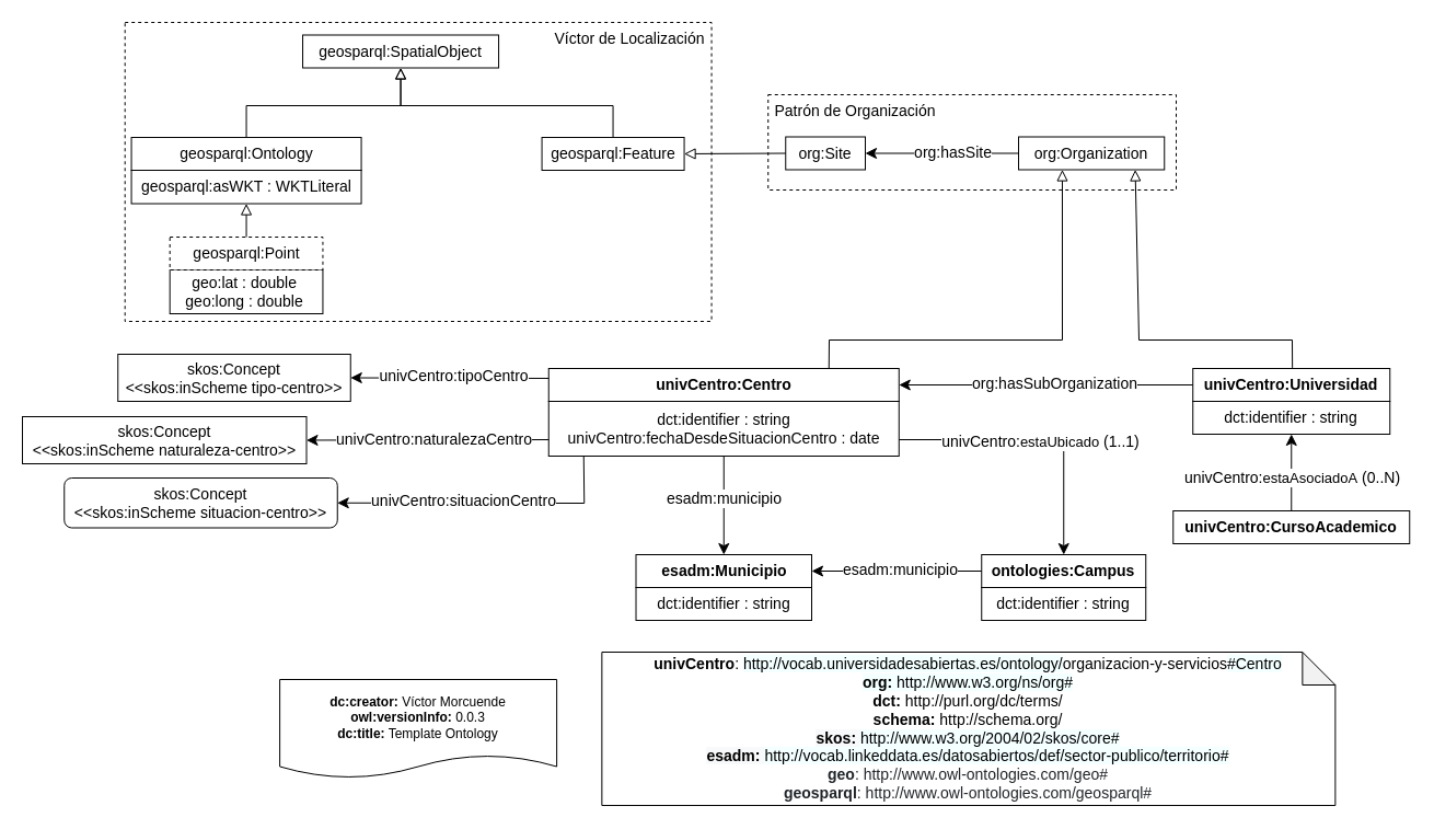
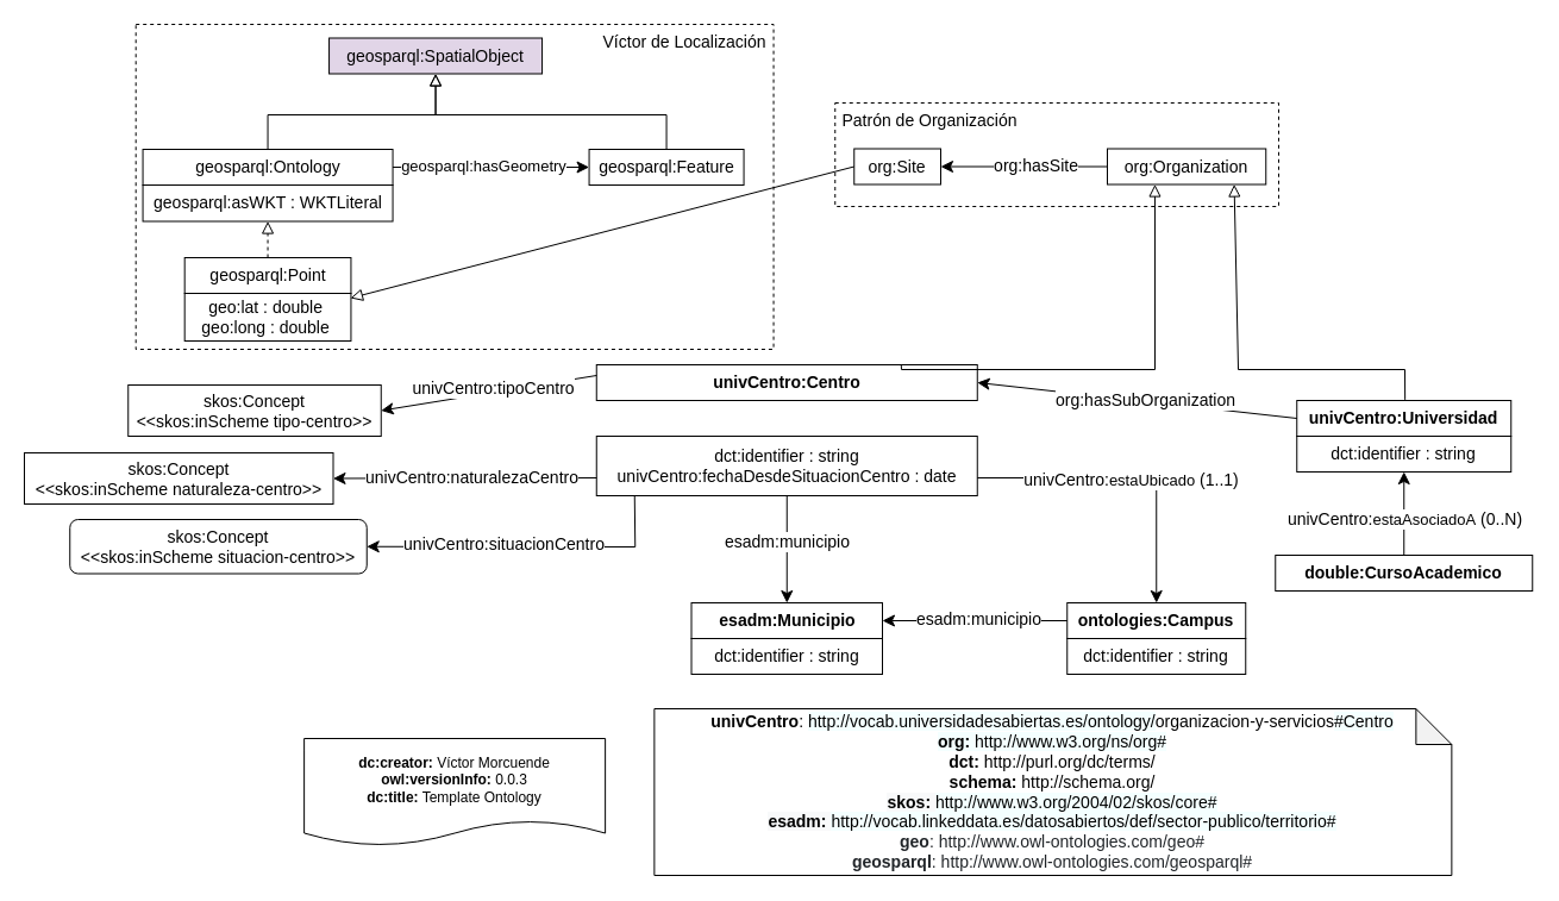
- <mxCell id="4" value="&lt;font style=&quot;font-size: 14px&quot;&gt;geosparql:SpatialObject&lt;/font&gt;" style="rounded=0;whiteSpace=wrap;html=1;snapToPoint=1;points=[[0.1,0],[0.2,0],[0.3,0],[0.4,0],[0.5,0],[0.6,0],[0.7,0],[0.8,0],[0.9,0],[0,0.1],[0,0.3],[0,0.5],[0,0.7],[0,0.9],[0.1,1],[0.2,1],[0.3,1],[0.4,1],[0.5,1],[0.6,1],[0.7,1],[0.8,1],[0.9,1],[1,0.1],[1,0.3],[1,0.5],[1,0.7],[1,0.9]];" parent="1" vertex="1"><mxGeometry x="276.06" y="31.5" width="179" height="30" as="geometry" /></mxCell>
+ <mxCell id="4" value="&lt;font style=&quot;font-size: 14px&quot;&gt;geosparql:SpatialObject&lt;/font&gt;" style="rounded=0;whiteSpace=wrap;html=1;snapToPoint=1;points=[[0.1,0],[0.2,0],[0.3,0],[0.4,0],[0.5,0],[0.6,0],[0.7,0],[0.8,0],[0.9,0],[0,0.1],[0,0.3],[0,0.5],[0,0.7],[0,0.9],[0.1,1],[0.2,1],[0.3,1],[0.4,1],[0.5,1],[0.6,1],[0.7,1],[0.8,1],[0.9,1],[1,0.1],[1,0.3],[1,0.5],[1,0.7],[1,0.9]];fillColor=#e1d5e7;" parent="1" vertex="1"><mxGeometry x="276.06" y="31.5" width="179" height="30" as="geometry" /></mxCell>
- <mxCell id="54" value="" style="endArrow=block;html=1;fontColor=#000099;exitX=0;exitY=0.5;exitDx=0;exitDy=0;endFill=0;entryX=1;entryY=0.5;entryDx=0;entryDy=0;endSize=8;arcSize=0;rounded=0;fontSize=14;" edge="1" parent="1" source="33" target="53"><mxGeometry width="50" height="50" relative="1" as="geometry"><mxPoint x="234.555" y="216" as="sourcePoint" /><mxPoint x="234.55" y="185.5" as="targetPoint" /></mxGeometry></mxCell>
+ <mxCell id="54" value="" style="endArrow=block;html=1;fontColor=#000099;exitX=0;exitY=0.5;exitDx=0;exitDy=0;endFill=0;endSize=8;arcSize=0;rounded=0;fontSize=14;" edge="1" parent="1" source="33" target="6"><mxGeometry width="50" height="50" relative="1" as="geometry"><mxPoint x="234.555" y="216" as="sourcePoint" /><mxPoint x="234.55" y="185.5" as="targetPoint" /></mxGeometry></mxCell>
+ <mxCell id="13" value="" style="endArrow=classic;html=1;exitX=1;exitY=0.5;exitDx=0;exitDy=0;entryX=0;entryY=0.5;entryDx=0;entryDy=0;endSize=8;arcSize=0;rounded=0;fontSize=14;" parent="1" source="52" target="53" edge="1"><mxGeometry width="50" height="50" relative="1" as="geometry"><mxPoint x="319.56" y="140.5" as="sourcePoint" /><mxPoint x="489.56" y="140.5" as="targetPoint" /></mxGeometry></mxCell>
+ <mxCell id="14" value="&lt;span style=&quot;font-size: 13px&quot;&gt;geosparql:hasGeometry&lt;/span&gt;" style="text;html=1;align=center;verticalAlign=middle;resizable=0;points=[];labelBackgroundColor=#ffffff;fontSize=14;fillColor=none;" parent="13" vertex="1" connectable="0"><mxGeometry x="-0.127" relative="1" as="geometry"><mxPoint x="4" y="-2" as="offset" /></mxGeometry></mxCell>
- <mxCell id="15" value="" style="endArrow=block;html=1;fontColor=#000099;exitX=0.5;exitY=0;exitDx=0;exitDy=0;endFill=0;entryX=0.5;entryY=1;entryDx=0;entryDy=0;endSize=8;arcSize=0;rounded=0;fontSize=14;" parent="1" source="7" target="51" edge="1"><mxGeometry width="50" height="50" relative="1" as="geometry"><mxPoint x="-150.94" y="357" as="sourcePoint" /><mxPoint x="218.81" y="185.5" as="targetPoint" /></mxGeometry></mxCell>
+ <mxCell id="15" value="" style="endArrow=block;html=1;fontColor=#000099;exitX=0.5;exitY=0;exitDx=0;exitDy=0;endFill=0;entryX=0.5;entryY=1;entryDx=0;entryDy=0;endSize=8;arcSize=0;rounded=0;fontSize=14;dashed=1;" parent="1" source="7" target="51" edge="1"><mxGeometry width="50" height="50" relative="1" as="geometry"><mxPoint x="-150.94" y="357" as="sourcePoint" /><mxPoint x="218.81" y="185.5" as="targetPoint" /></mxGeometry></mxCell>
- <mxCell id="7" value="&lt;font style=&quot;font-size: 14px&quot;&gt;geosparql:Point&lt;/font&gt;" style="rounded=0;whiteSpace=wrap;html=1;snapToPoint=1;points=[[0.1,0],[0.2,0],[0.3,0],[0.4,0],[0.5,0],[0.6,0],[0.7,0],[0.8,0],[0.9,0],[0,0.1],[0,0.3],[0,0.5],[0,0.7],[0,0.9],[0.1,1],[0.2,1],[0.3,1],[0.4,1],[0.5,1],[0.6,1],[0.7,1],[0.8,1],[0.9,1],[1,0.1],[1,0.3],[1,0.5],[1,0.7],[1,0.9]];dashed=1;" parent="5" vertex="1"><mxGeometry width="139.75" height="30" as="geometry" /></mxCell>
+ <mxCell id="7" value="&lt;font style=&quot;font-size: 14px&quot;&gt;geosparql:Point&lt;/font&gt;" style="rounded=0;whiteSpace=wrap;html=1;snapToPoint=1;points=[[0.1,0],[0.2,0],[0.3,0],[0.4,0],[0.5,0],[0.6,0],[0.7,0],[0.8,0],[0.9,0],[0,0.1],[0,0.3],[0,0.5],[0,0.7],[0,0.9],[0.1,1],[0.2,1],[0.3,1],[0.4,1],[0.5,1],[0.6,1],[0.7,1],[0.8,1],[0.9,1],[1,0.1],[1,0.3],[1,0.5],[1,0.7],[1,0.9]];" parent="5" vertex="1"><mxGeometry width="139.75" height="30" as="geometry" /></mxCell>
- <mxCell id="20" value="&lt;b&gt;univCentro&lt;/b&gt;&lt;b&gt;:Centro&lt;/b&gt;" style="rounded=0;whiteSpace=wrap;html=1;snapToPoint=1;points=[[0.1,0],[0.2,0],[0.3,0],[0.4,0],[0.5,0],[0.6,0],[0.7,0],[0.8,0],[0.9,0],[0,0.1],[0,0.3],[0,0.5],[0,0.7],[0,0.9],[0.1,1],[0.2,1],[0.3,1],[0.4,1],[0.5,1],[0.6,1],[0.7,1],[0.8,1],[0.9,1],[1,0.1],[1,0.3],[1,0.5],[1,0.7],[1,0.9]];fontFamily=Helvetica;fontSize=14;fillColor=none;" parent="1" vertex="1"><mxGeometry x="500.76" y="336" width="320" height="30" as="geometry" /></mxCell>
+ <mxCell id="20" value="&lt;b&gt;univCentro&lt;/b&gt;&lt;b&gt;:Centro&lt;/b&gt;" style="rounded=0;whiteSpace=wrap;html=1;snapToPoint=1;points=[[0.1,0],[0.2,0],[0.3,0],[0.4,0],[0.5,0],[0.6,0],[0.7,0],[0.8,0],[0.9,0],[0,0.1],[0,0.3],[0,0.5],[0,0.7],[0,0.9],[0.1,1],[0.2,1],[0.3,1],[0.4,1],[0.5,1],[0.6,1],[0.7,1],[0.8,1],[0.9,1],[1,0.1],[1,0.3],[1,0.5],[1,0.7],[1,0.9]];fontFamily=Helvetica;fontSize=14;fillColor=none;" parent="1" vertex="1"><mxGeometry x="500.76" y="306" width="320" height="30" as="geometry" /></mxCell>
- <mxCell id="18" value="&lt;b&gt;univCentro&lt;/b&gt;&lt;b&gt;:CursoAcademico&lt;/b&gt;" style="rounded=0;whiteSpace=wrap;html=1;snapToPoint=1;points=[[0.1,0],[0.2,0],[0.3,0],[0.4,0],[0.5,0],[0.6,0],[0.7,0],[0.8,0],[0.9,0],[0,0.1],[0,0.3],[0,0.5],[0,0.7],[0,0.9],[0.1,1],[0.2,1],[0.3,1],[0.4,1],[0.5,1],[0.6,1],[0.7,1],[0.8,1],[0.9,1],[1,0.1],[1,0.3],[1,0.5],[1,0.7],[1,0.9]];fontFamily=Helvetica;fontSize=14;fillColor=none;" parent="1" vertex="1"><mxGeometry x="1071.25" y="466" width="216" height="30" as="geometry" /></mxCell>
+ <mxCell id="18" value="&lt;b&gt;double&lt;/b&gt;&lt;b&gt;:CursoAcademico&lt;/b&gt;" style="rounded=0;whiteSpace=wrap;html=1;snapToPoint=1;points=[[0.1,0],[0.2,0],[0.3,0],[0.4,0],[0.5,0],[0.6,0],[0.7,0],[0.8,0],[0.9,0],[0,0.1],[0,0.3],[0,0.5],[0,0.7],[0,0.9],[0.1,1],[0.2,1],[0.3,1],[0.4,1],[0.5,1],[0.6,1],[0.7,1],[0.8,1],[0.9,1],[1,0.1],[1,0.3],[1,0.5],[1,0.7],[1,0.9]];fontFamily=Helvetica;fontSize=14;fillColor=none;" parent="1" vertex="1"><mxGeometry x="1071.25" y="466" width="216" height="30" as="geometry" /></mxCell>
